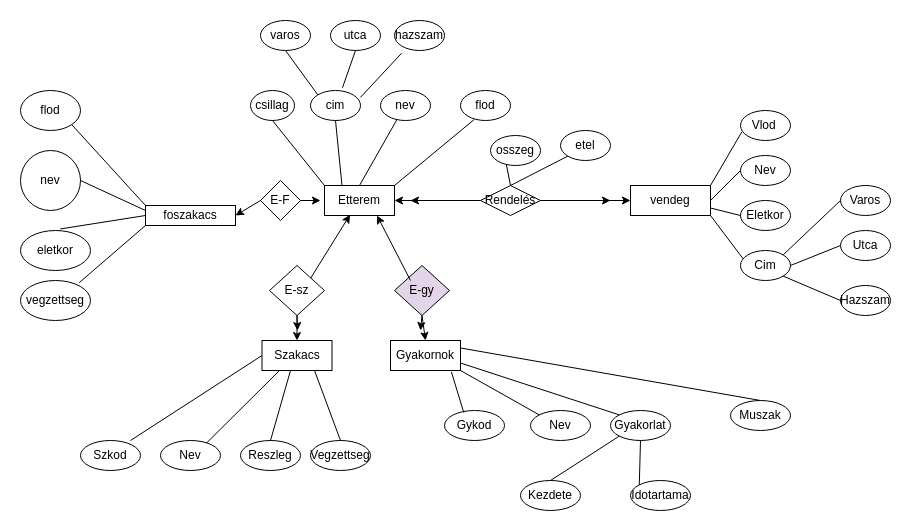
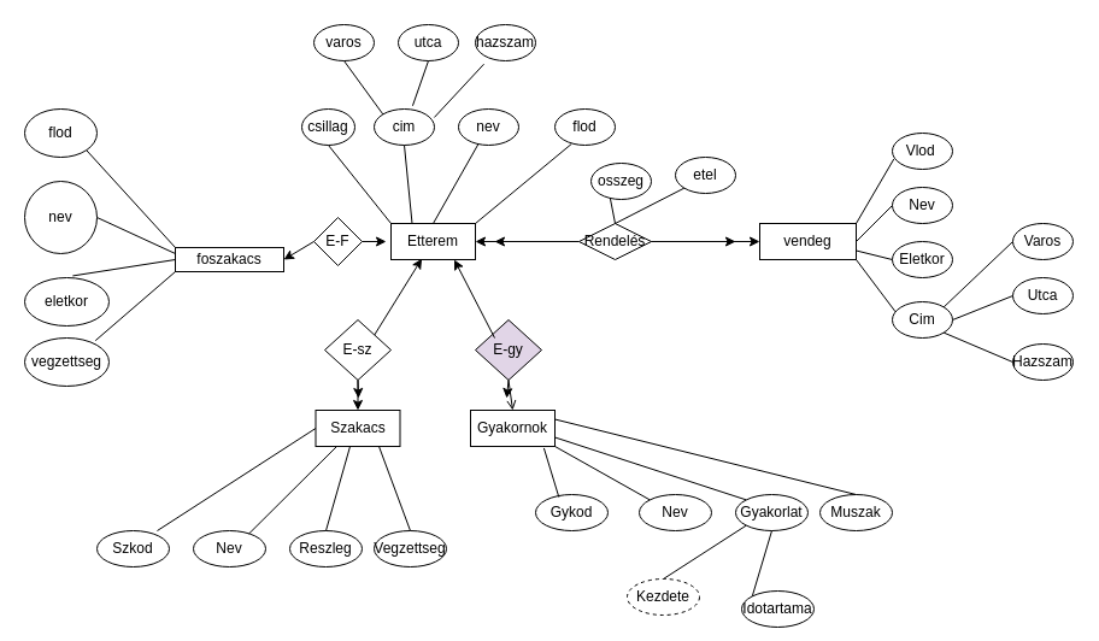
- <mxCell id="61" value="" style="endArrow=classic;html=1;rounded=0;entryX=0.5;entryY=0;entryDx=0;entryDy=0;exitX=0.5;exitY=1;exitDx=0;exitDy=0;" edge="1" parent="1" source="54" target="58"><mxGeometry width="50" height="50" relative="1" as="geometry"><mxPoint x="310" y="320" as="sourcePoint" /><mxPoint x="360" y="270" as="targetPoint" /></mxGeometry></mxCell>
+ <mxCell id="61" value="" style="endArrow=open;html=1;rounded=0;entryX=0.5;entryY=0;entryDx=0;entryDy=0;exitX=0.5;exitY=1;exitDx=0;exitDy=0;" edge="1" parent="1" source="54" target="58"><mxGeometry width="50" height="50" relative="1" as="geometry"><mxPoint x="310" y="320" as="sourcePoint" /><mxPoint x="360" y="270" as="targetPoint" /></mxGeometry></mxCell>
- <mxCell id="70" value="Muszak" style="ellipse;whiteSpace=wrap;html=1;" vertex="1" parent="1"><mxGeometry x="730" y="400" width="60" height="30" as="geometry" /></mxCell>
+ <mxCell id="70" value="Muszak" style="ellipse;whiteSpace=wrap;html=1;" vertex="1" parent="1"><mxGeometry x="680" y="410" width="60" height="30" as="geometry" /></mxCell>
- <mxCell id="71" value="Kezdete" style="ellipse;whiteSpace=wrap;html=1;" vertex="1" parent="1"><mxGeometry x="520" y="480" width="60" height="30" as="geometry" /></mxCell>
+ <mxCell id="71" value="Kezdete" style="ellipse;whiteSpace=wrap;html=1;dashed=1;" vertex="1" parent="1"><mxGeometry x="520" y="480" width="60" height="30" as="geometry" /></mxCell>
- <mxCell id="72" value="Idotartama" style="ellipse;whiteSpace=wrap;html=1;" vertex="1" parent="1"><mxGeometry x="630" y="480" width="60" height="30" as="geometry" /></mxCell>
+ <mxCell id="72" value="Idotartama" style="ellipse;whiteSpace=wrap;html=1;" vertex="1" parent="1"><mxGeometry x="615" y="490" width="60" height="30" as="geometry" /></mxCell>
